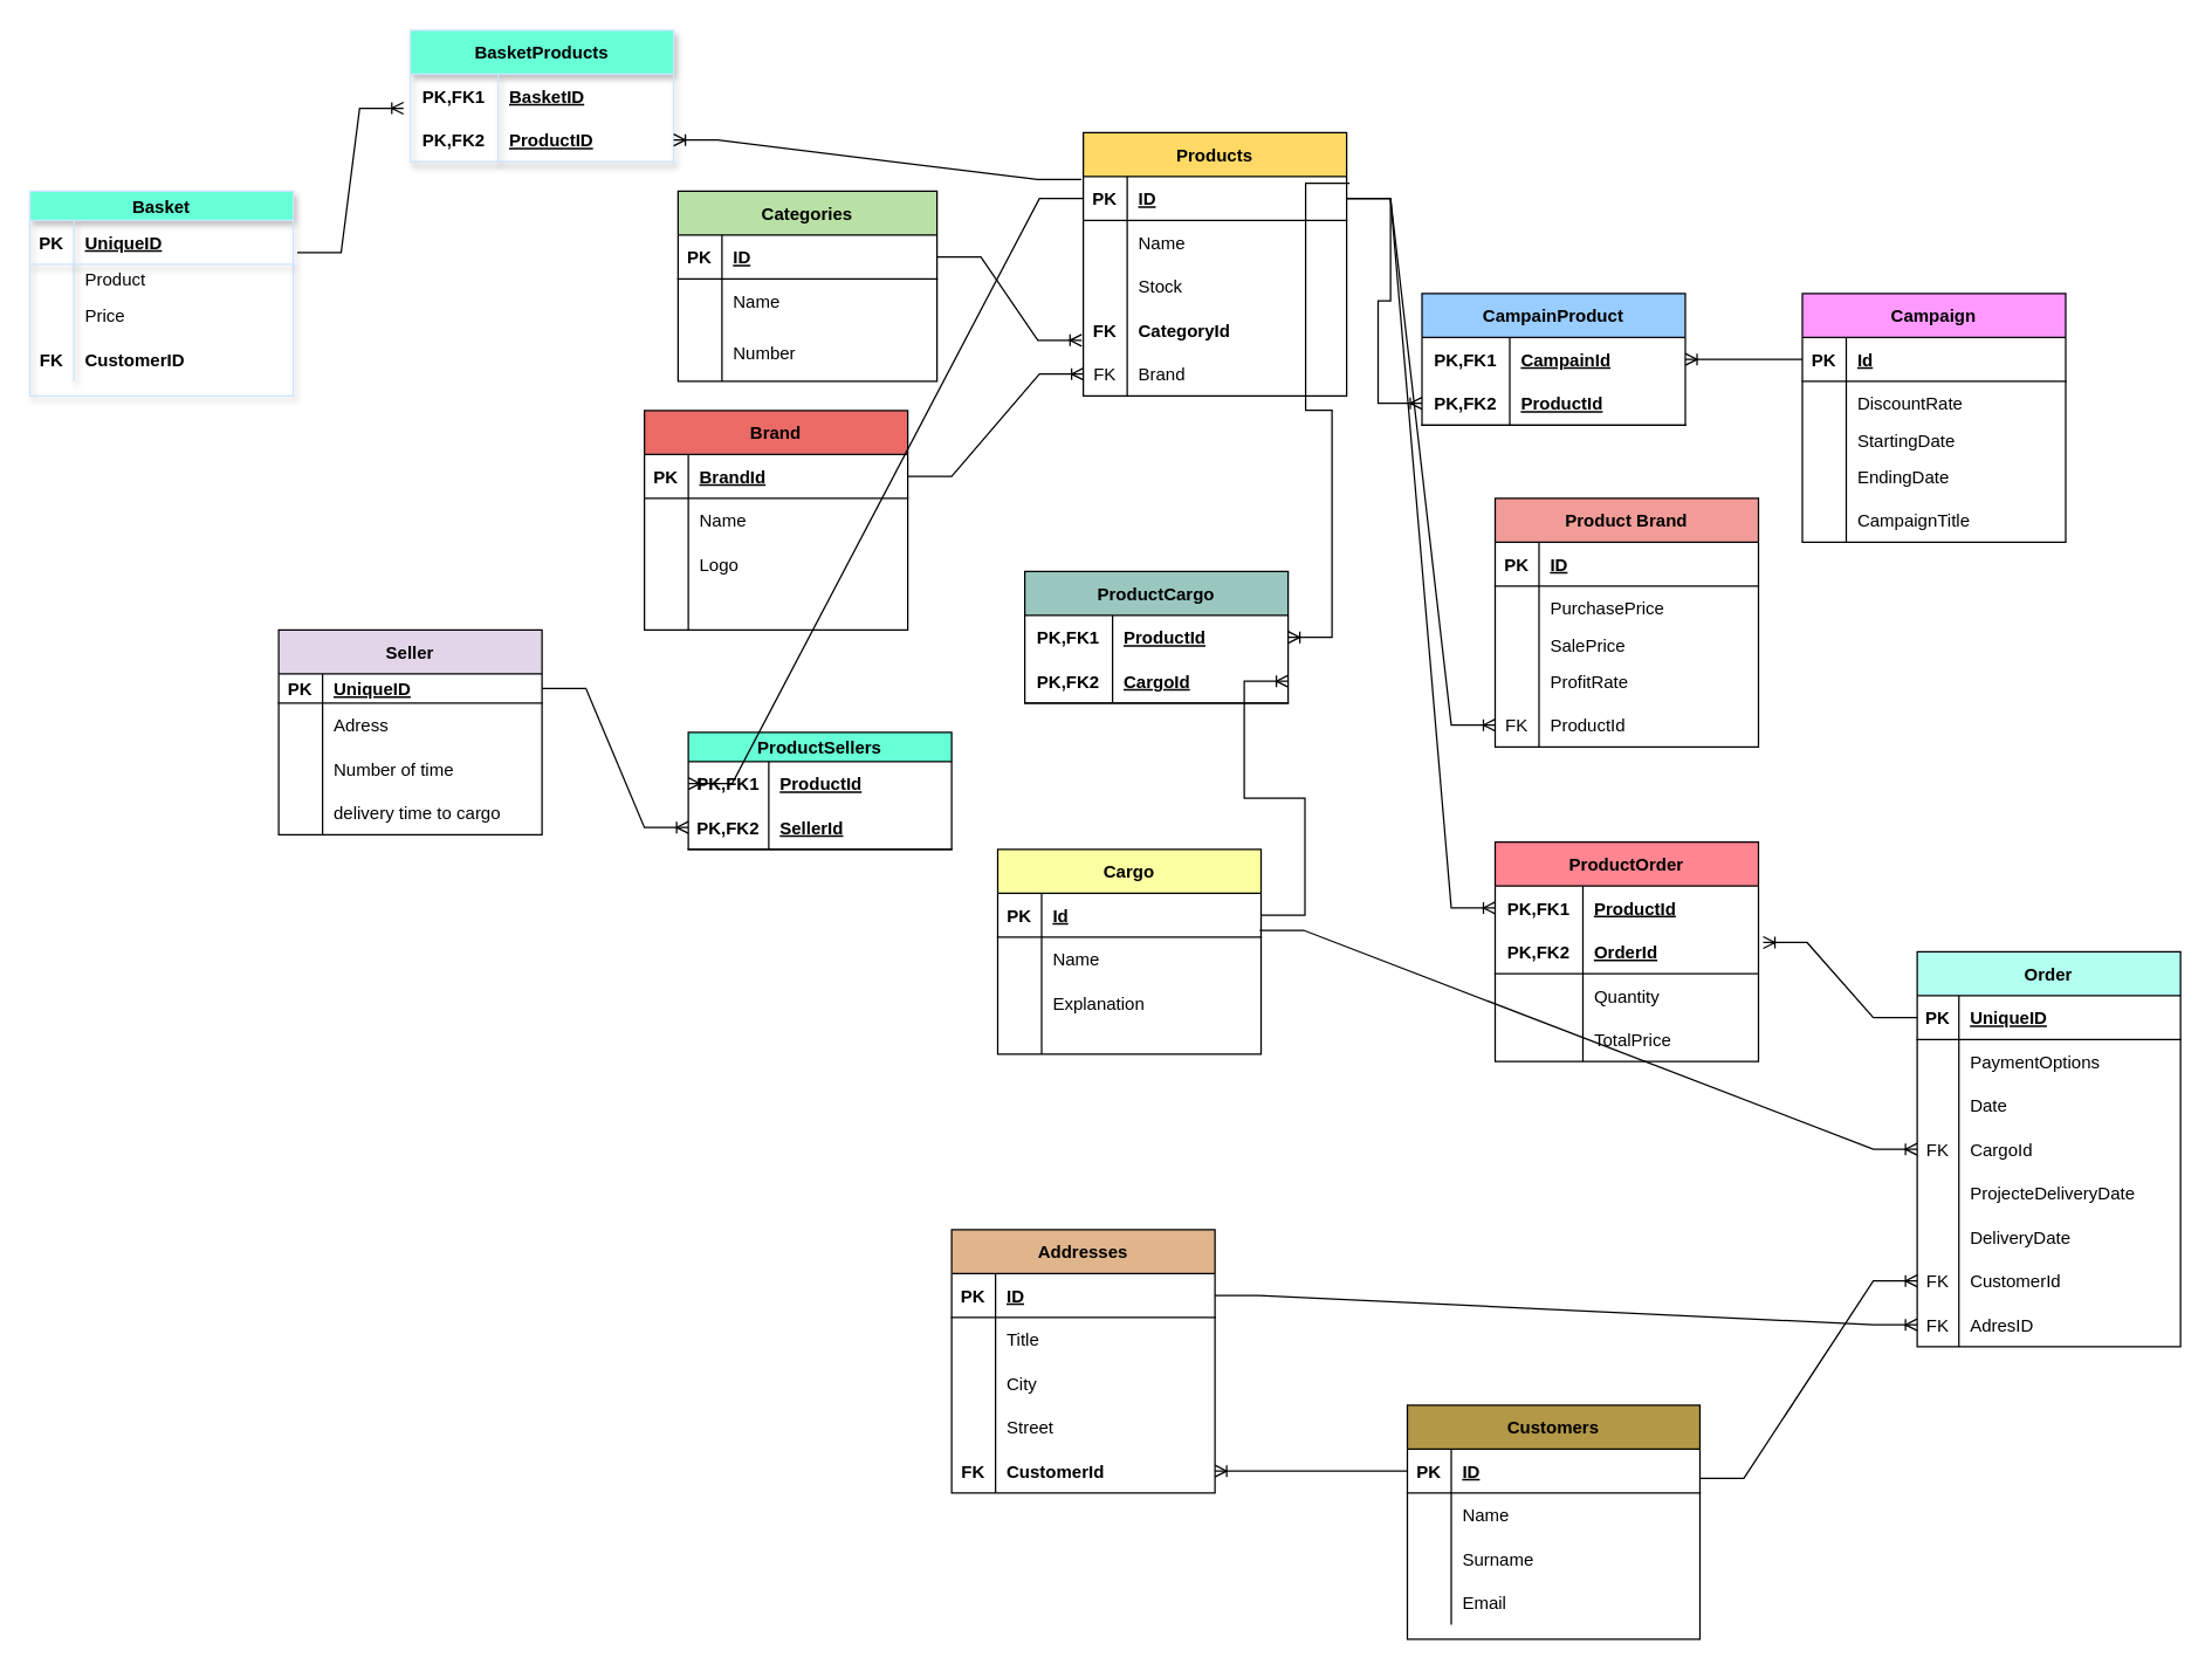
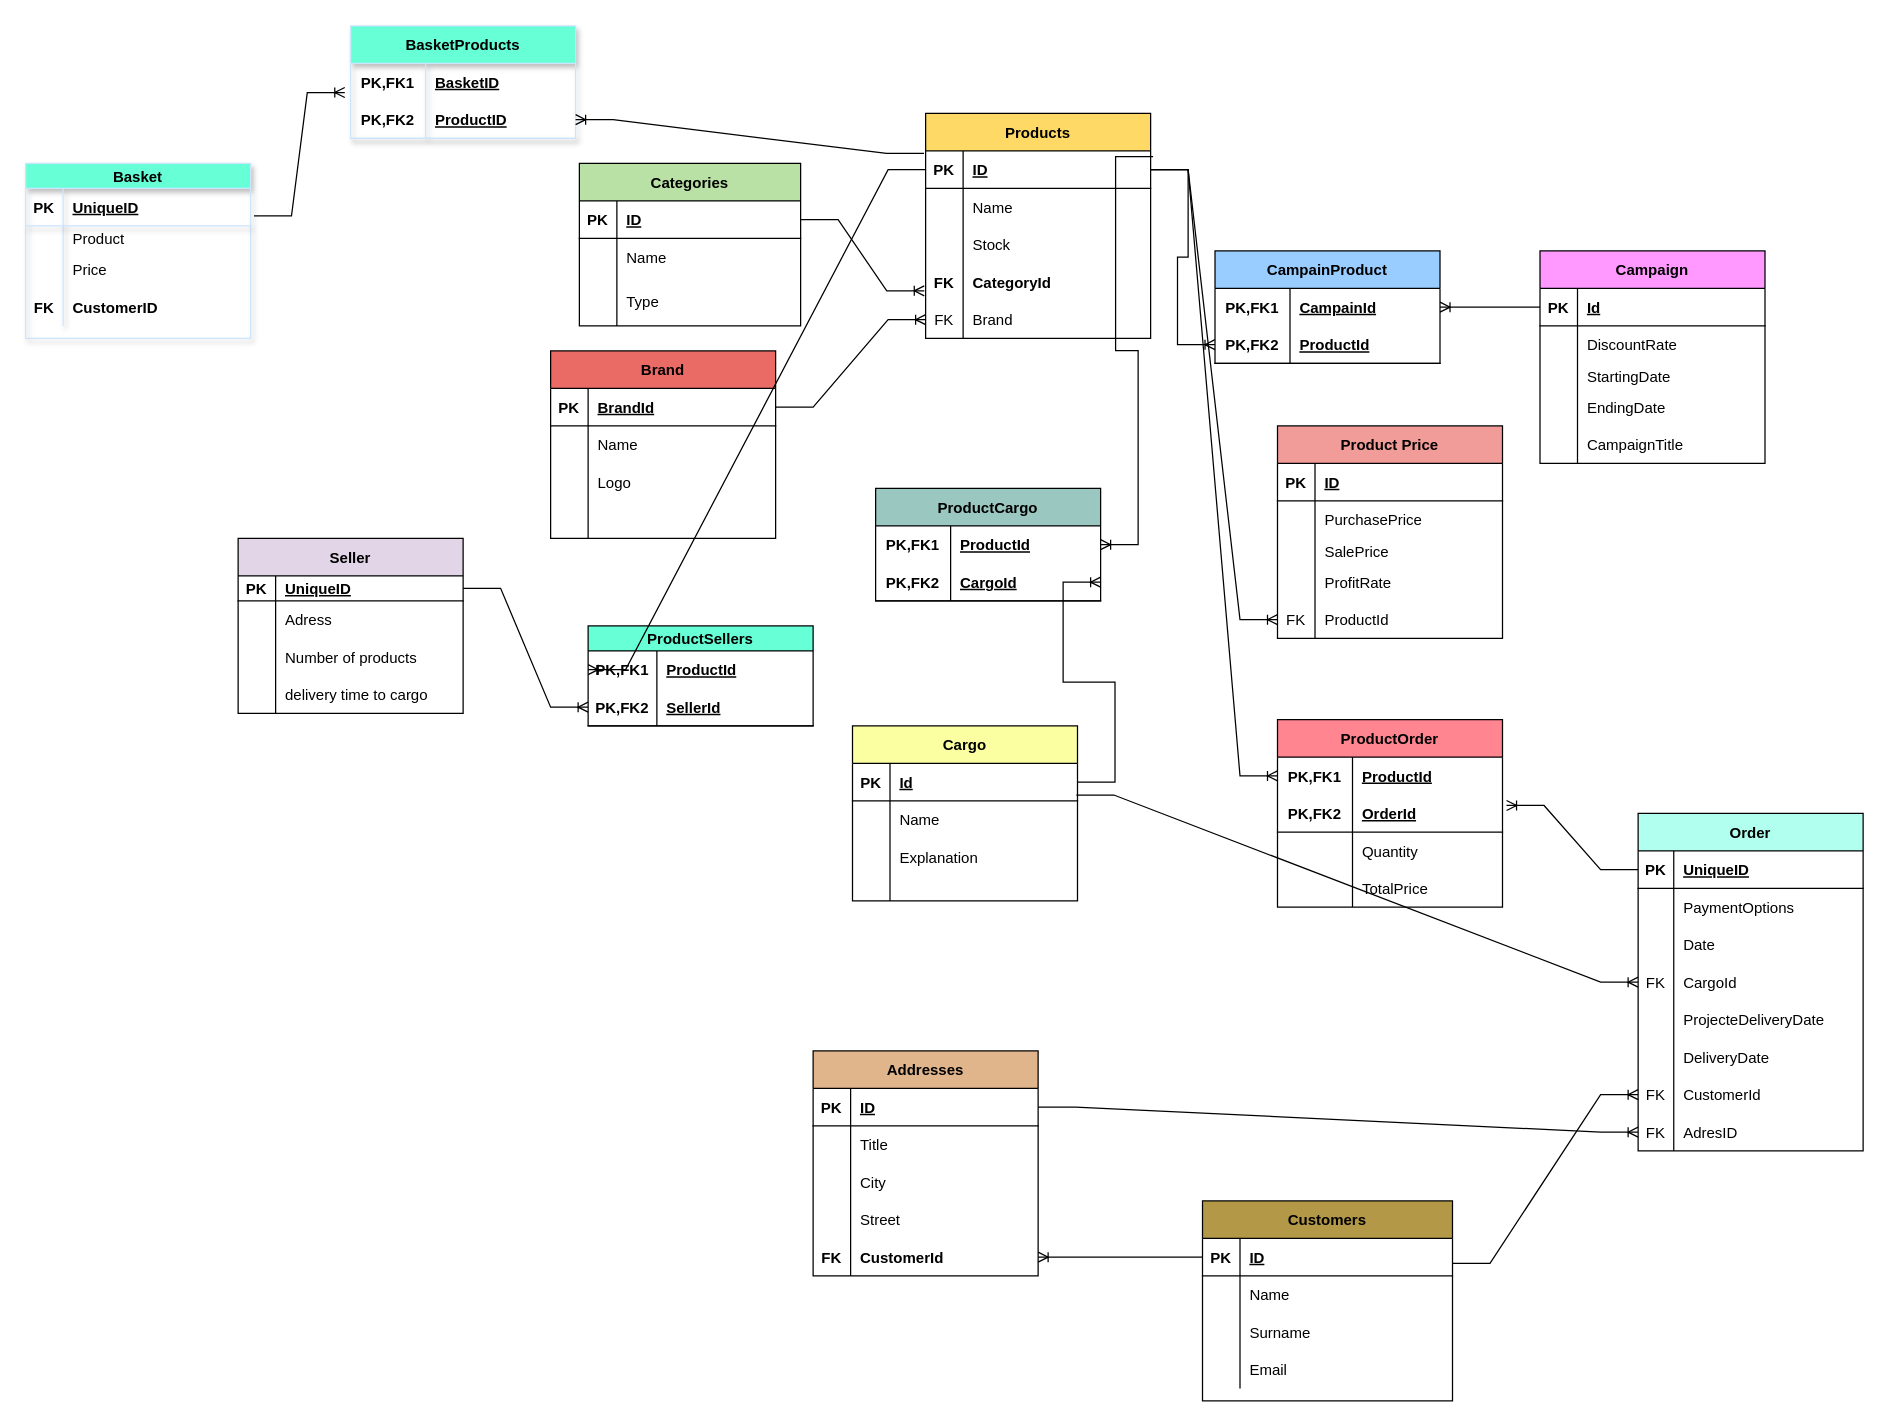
- <mxCell id="27" value="Number" style="shape=partialRectangle;connectable=0;fillColor=none;top=0;left=0;bottom=0;right=0;align=left;spacingLeft=6;overflow=hidden;" vertex="1" parent="25"><mxGeometry x="30" width="147" height="40" as="geometry"><mxRectangle width="147" height="40" as="alternateBounds" /></mxGeometry></mxCell>
+ <mxCell id="27" value="Type" style="shape=partialRectangle;connectable=0;fillColor=none;top=0;left=0;bottom=0;right=0;align=left;spacingLeft=6;overflow=hidden;" vertex="1" parent="25"><mxGeometry x="30" width="147" height="40" as="geometry"><mxRectangle width="147" height="40" as="alternateBounds" /></mxGeometry></mxCell>
- <mxCell id="95" value="Product Brand" style="shape=table;startSize=30;container=1;collapsible=1;childLayout=tableLayout;fixedRows=1;rowLines=0;fontStyle=1;align=center;resizeLast=1;fillColor=#F19C99;" vertex="1" parent="1"><mxGeometry x="1021.5" y="340" width="180" height="170" as="geometry" /></mxCell>
+ <mxCell id="95" value="Product Price" style="shape=table;startSize=30;container=1;collapsible=1;childLayout=tableLayout;fixedRows=1;rowLines=0;fontStyle=1;align=center;resizeLast=1;fillColor=#F19C99;" vertex="1" parent="1"><mxGeometry x="1021.5" y="340" width="180" height="170" as="geometry" /></mxCell>
- <mxCell id="149" value="Number of time" style="shape=partialRectangle;connectable=0;fillColor=none;top=0;left=0;bottom=0;right=0;align=left;spacingLeft=6;overflow=hidden;" vertex="1" parent="147"><mxGeometry x="30" width="150" height="30" as="geometry"><mxRectangle width="150" height="30" as="alternateBounds" /></mxGeometry></mxCell>
+ <mxCell id="149" value="Number of products" style="shape=partialRectangle;connectable=0;fillColor=none;top=0;left=0;bottom=0;right=0;align=left;spacingLeft=6;overflow=hidden;" vertex="1" parent="147"><mxGeometry x="30" width="150" height="30" as="geometry"><mxRectangle width="150" height="30" as="alternateBounds" /></mxGeometry></mxCell>
